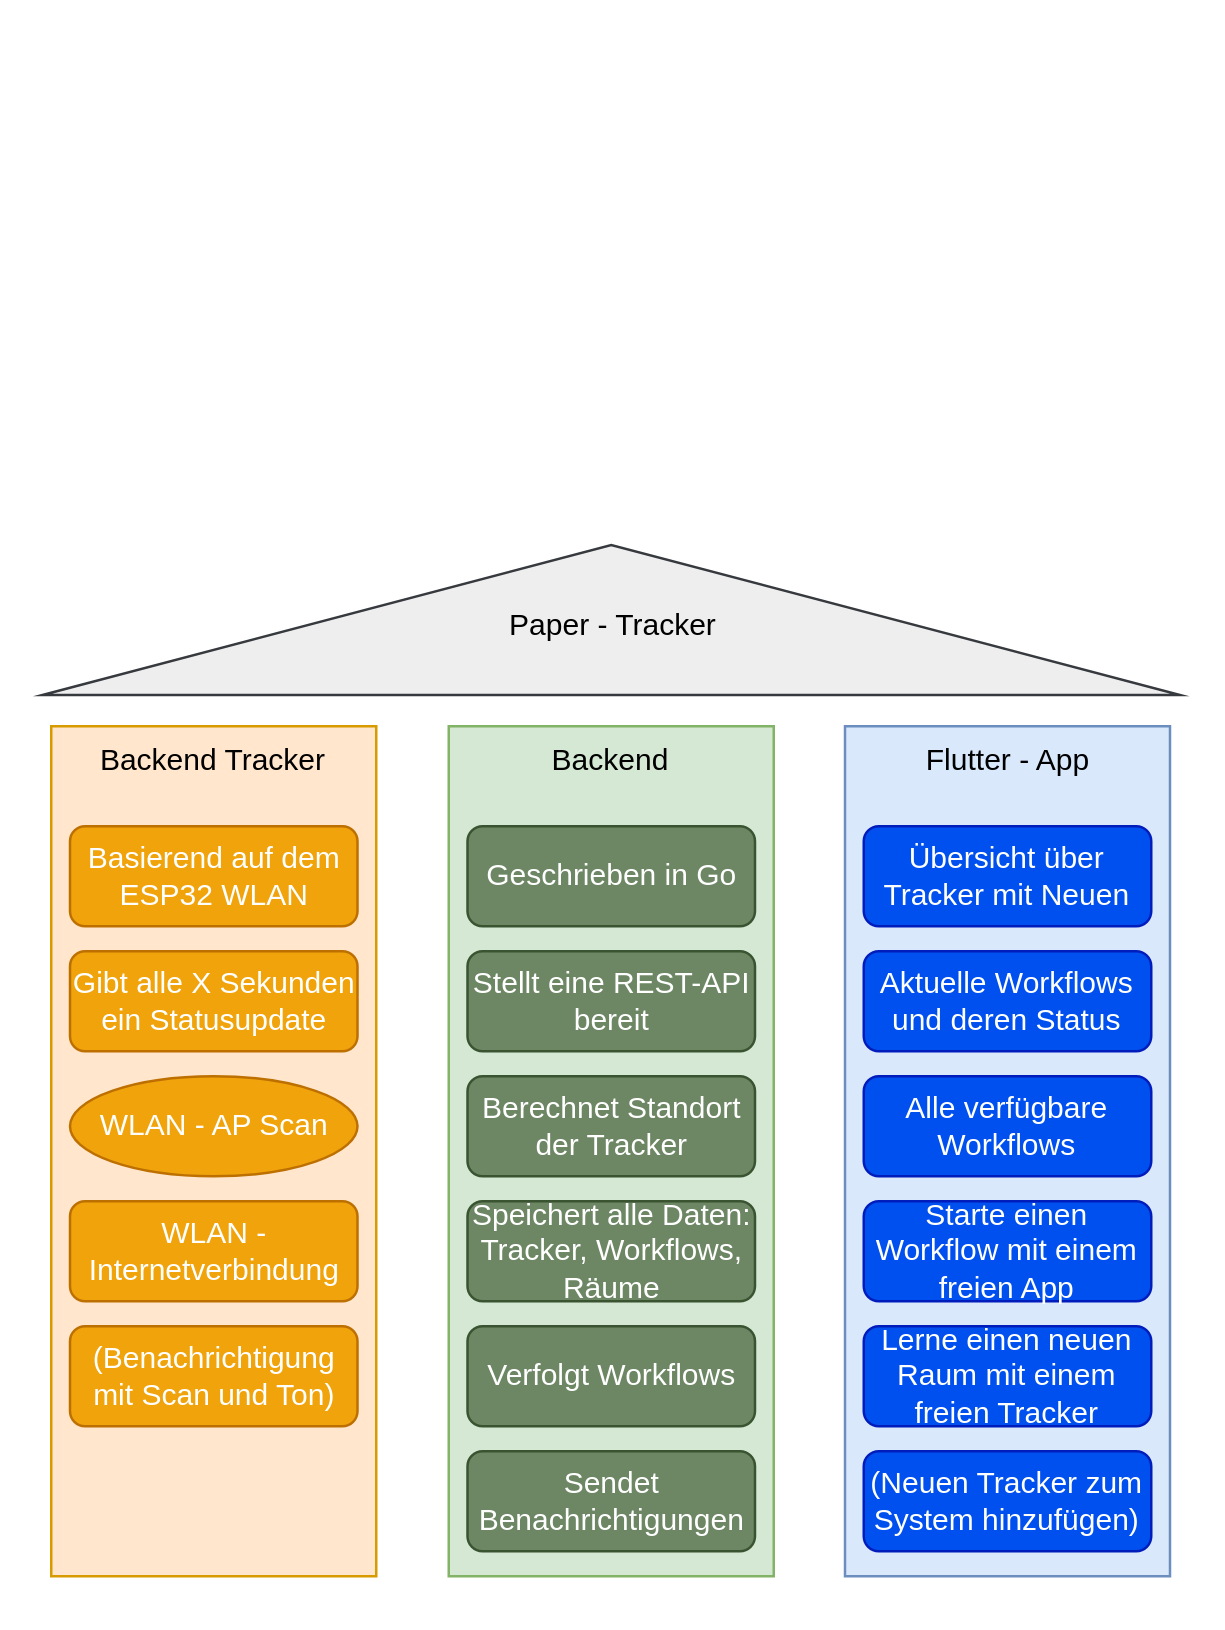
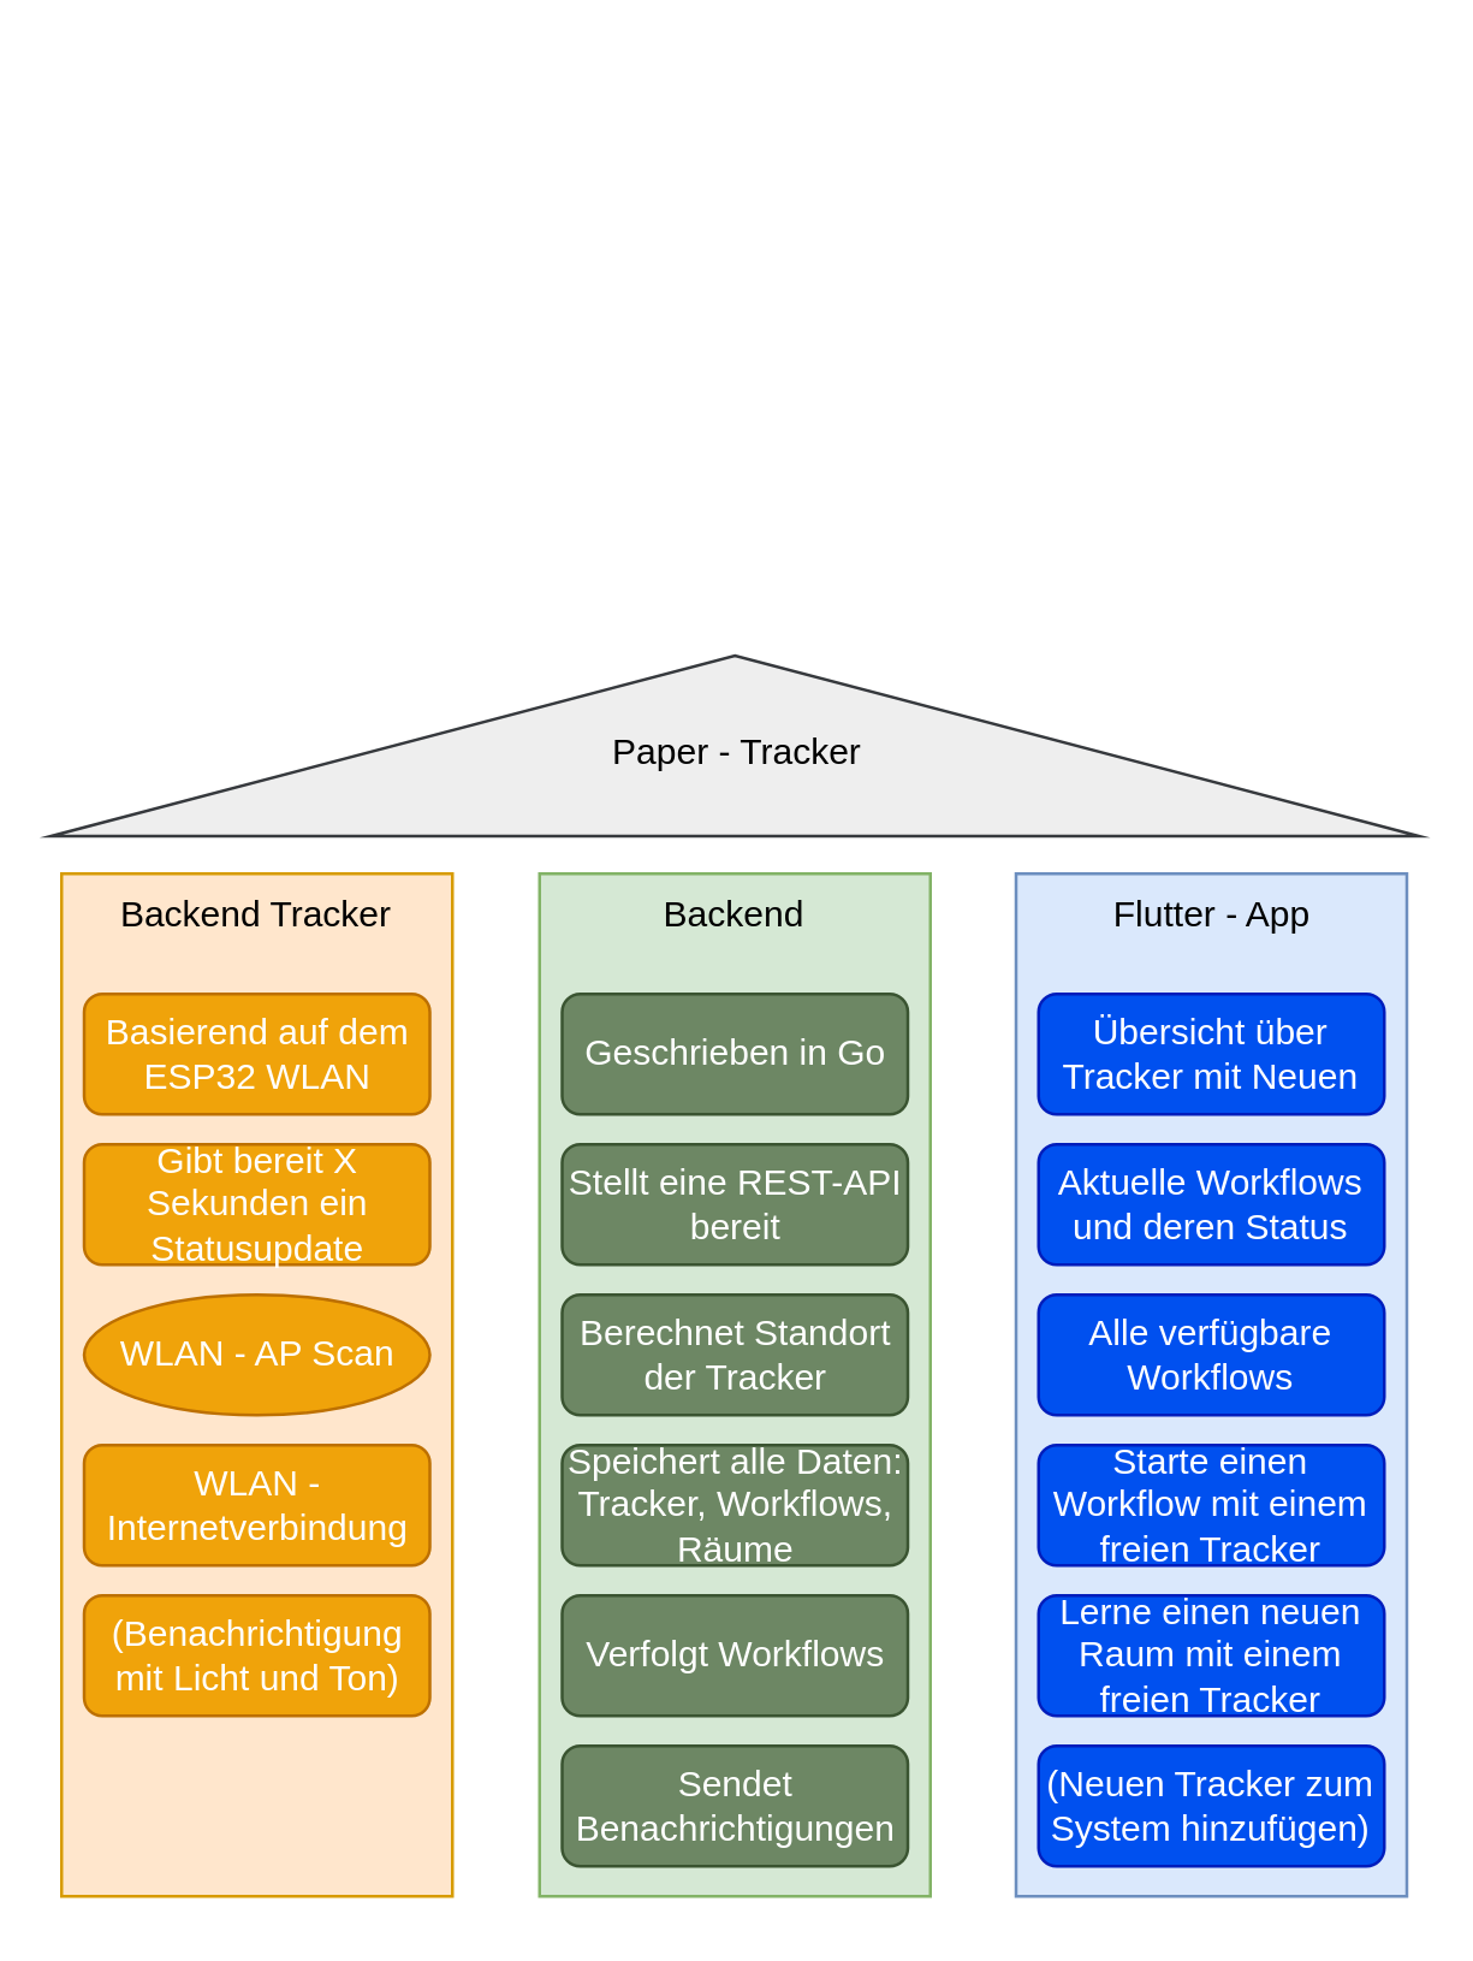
- <mxCell id="7" value="Gibt alle X Sekunden ein Statusupdate" style="rounded=1;whiteSpace=wrap;html=1;fillColor=#f0a30a;strokeColor=#BD7000;fontColor=#ffffff;" parent="2" vertex="1"><mxGeometry x="7.5" y="90" width="115" height="40" as="geometry" /></mxCell>
+ <mxCell id="7" value="Gibt bereit X Sekunden ein Statusupdate" style="rounded=1;whiteSpace=wrap;html=1;fillColor=#f0a30a;strokeColor=#BD7000;fontColor=#ffffff;" parent="2" vertex="1"><mxGeometry x="7.5" y="90" width="115" height="40" as="geometry" /></mxCell>
- <mxCell id="22" value="Starte einen Workflow mit einem freien App" style="rounded=1;whiteSpace=wrap;html=1;fillColor=#0050ef;strokeColor=#001DBC;fontColor=#ffffff;" parent="17" vertex="1"><mxGeometry x="7.5" y="190" width="115" height="40" as="geometry" /></mxCell>
+ <mxCell id="22" value="Starte einen Workflow mit einem freien Tracker" style="rounded=1;whiteSpace=wrap;html=1;fillColor=#0050ef;strokeColor=#001DBC;fontColor=#ffffff;" parent="17" vertex="1"><mxGeometry x="7.5" y="190" width="115" height="40" as="geometry" /></mxCell>
- <mxCell id="6" value="(Benachrichtigung mit Scan und Ton)" style="rounded=1;whiteSpace=wrap;html=1;fillColor=#f0a30a;strokeColor=#BD7000;fontColor=#ffffff;" parent="2" vertex="1"><mxGeometry x="7.5" y="240" width="115" height="40" as="geometry" /></mxCell>
+ <mxCell id="6" value="(Benachrichtigung mit Licht und Ton)" style="rounded=1;whiteSpace=wrap;html=1;fillColor=#f0a30a;strokeColor=#BD7000;fontColor=#ffffff;" parent="2" vertex="1"><mxGeometry x="7.5" y="240" width="115" height="40" as="geometry" /></mxCell>
